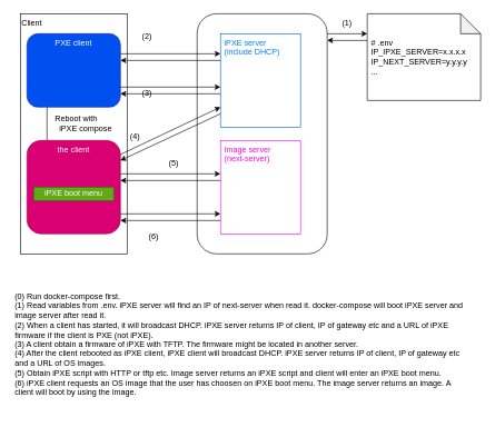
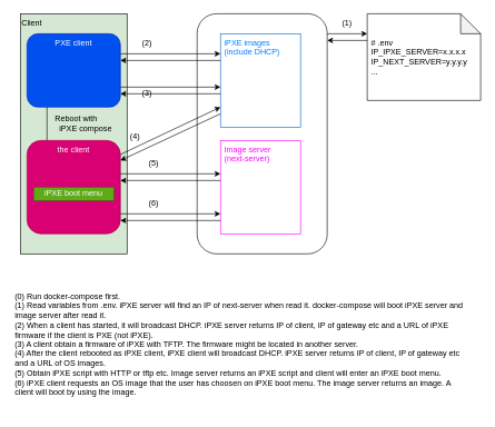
- <mxCell id="12" value="&lt;font style=&quot;font-size: 12px;&quot;&gt;(2)&lt;/font&gt;" style="text;html=1;strokeColor=none;fillColor=none;align=center;verticalAlign=middle;whiteSpace=wrap;rounded=0;" parent="1" vertex="1"><mxGeometry x="200" y="40" width="40" height="30" as="geometry" /></mxCell>
+ <mxCell id="12" value="&lt;font style=&quot;font-size: 12px;&quot;&gt;(2)&lt;/font&gt;" style="text;html=1;strokeColor=none;fillColor=none;align=center;verticalAlign=middle;whiteSpace=wrap;rounded=0;" parent="1" vertex="1"><mxGeometry x="200" y="50" width="40" height="30" as="geometry" /></mxCell>
- <mxCell id="9" value="&lt;font color=&quot;#007fff&quot;&gt;iPXE server&lt;br&gt;(include DHCP)&lt;br&gt;&lt;/font&gt;" style="rounded=0;whiteSpace=wrap;html=1;verticalAlign=top;align=left;spacingLeft=4;strokeColor=#0066CC;" parent="1" vertex="1"><mxGeometry x="330" y="50" width="120" height="140" as="geometry" /></mxCell>
+ <mxCell id="9" value="&lt;font color=&quot;#007fff&quot;&gt;iPXE images&lt;br&gt;(include DHCP)&lt;br&gt;&lt;/font&gt;" style="rounded=0;whiteSpace=wrap;html=1;verticalAlign=top;align=left;spacingLeft=4;strokeColor=#0066CC;" parent="1" vertex="1"><mxGeometry x="330" y="50" width="120" height="140" as="geometry" /></mxCell>
- <mxCell id="3" value="Client" style="rounded=0;whiteSpace=wrap;html=1;horizontal=1;align=left;verticalAlign=top;" parent="1" vertex="1"><mxGeometry x="30" y="20" width="160" height="360" as="geometry" /></mxCell>
+ <mxCell id="3" value="Client" style="rounded=0;whiteSpace=wrap;html=1;horizontal=1;align=left;verticalAlign=top;fillColor=#d5e8d4;" parent="1" vertex="1"><mxGeometry x="30" y="20" width="160" height="360" as="geometry" /></mxCell>
- <mxCell id="24" value="&lt;font style=&quot;font-size: 12px;&quot;&gt;(5)&lt;/font&gt;" style="text;html=1;strokeColor=none;fillColor=none;align=center;verticalAlign=middle;whiteSpace=wrap;rounded=0;" vertex="1" parent="1"><mxGeometry x="240" y="230" width="40" height="30" as="geometry" /></mxCell>
+ <mxCell id="24" value="&lt;font style=&quot;font-size: 12px;&quot;&gt;(5)&lt;/font&gt;" style="text;html=1;strokeColor=none;fillColor=none;align=center;verticalAlign=middle;whiteSpace=wrap;rounded=0;" vertex="1" parent="1"><mxGeometry x="210" y="230" width="40" height="30" as="geometry" /></mxCell>
- <mxCell id="28" value="&lt;font style=&quot;font-size: 12px;&quot;&gt;(6)&lt;/font&gt;" style="text;html=1;strokeColor=none;fillColor=none;align=center;verticalAlign=middle;whiteSpace=wrap;rounded=0;" vertex="1" parent="1"><mxGeometry x="210" y="340" width="40" height="30" as="geometry" /></mxCell>
+ <mxCell id="28" value="&lt;font style=&quot;font-size: 12px;&quot;&gt;(6)&lt;/font&gt;" style="text;html=1;strokeColor=none;fillColor=none;align=center;verticalAlign=middle;whiteSpace=wrap;rounded=0;" vertex="1" parent="1"><mxGeometry x="210" y="290" width="40" height="30" as="geometry" /></mxCell>
